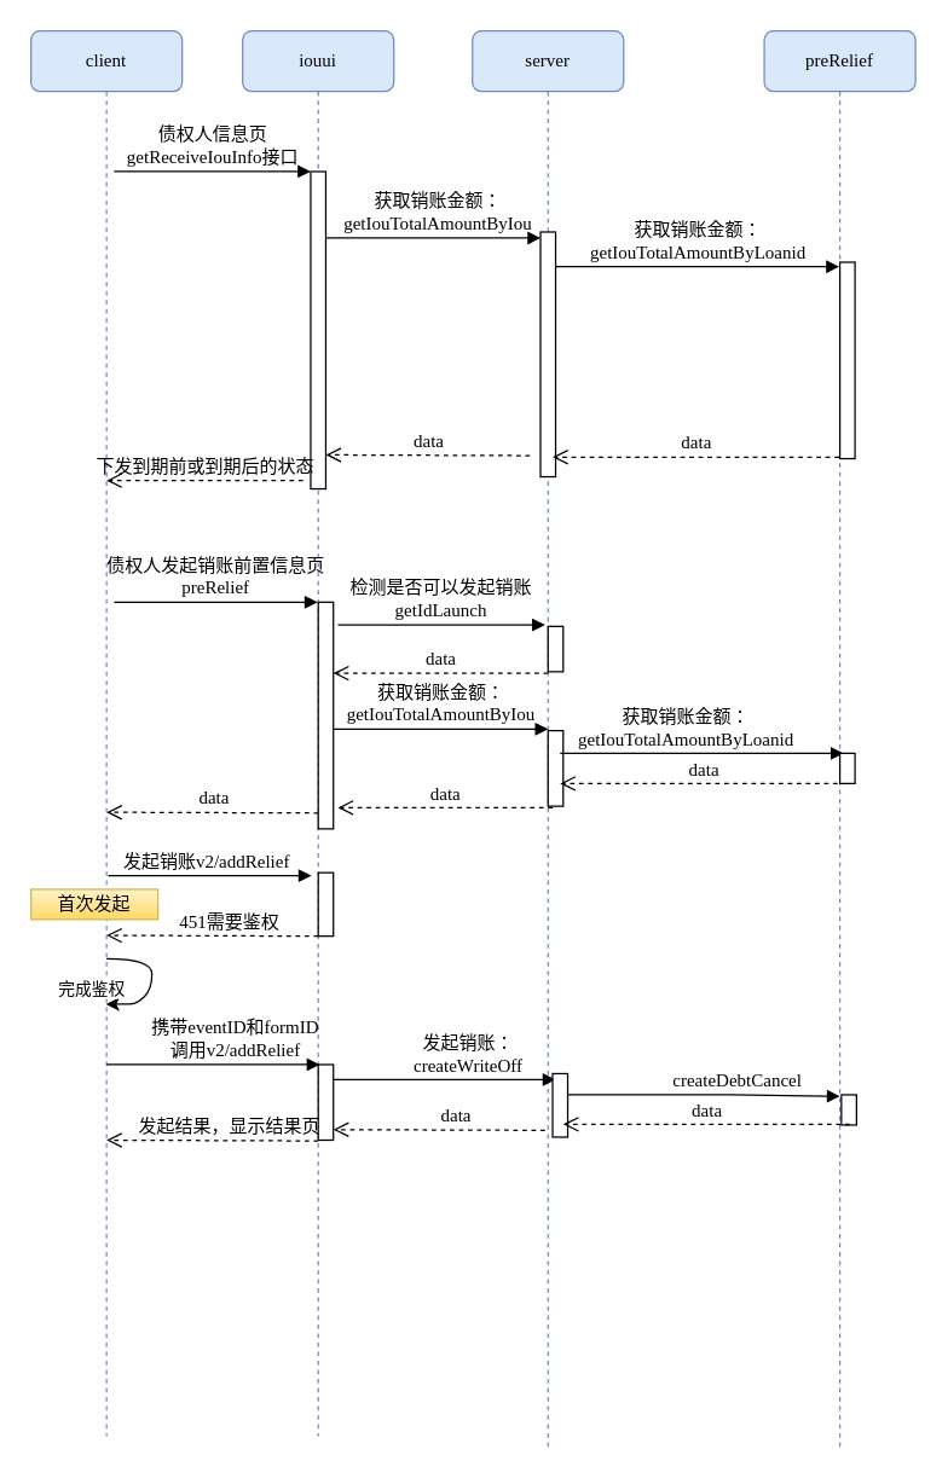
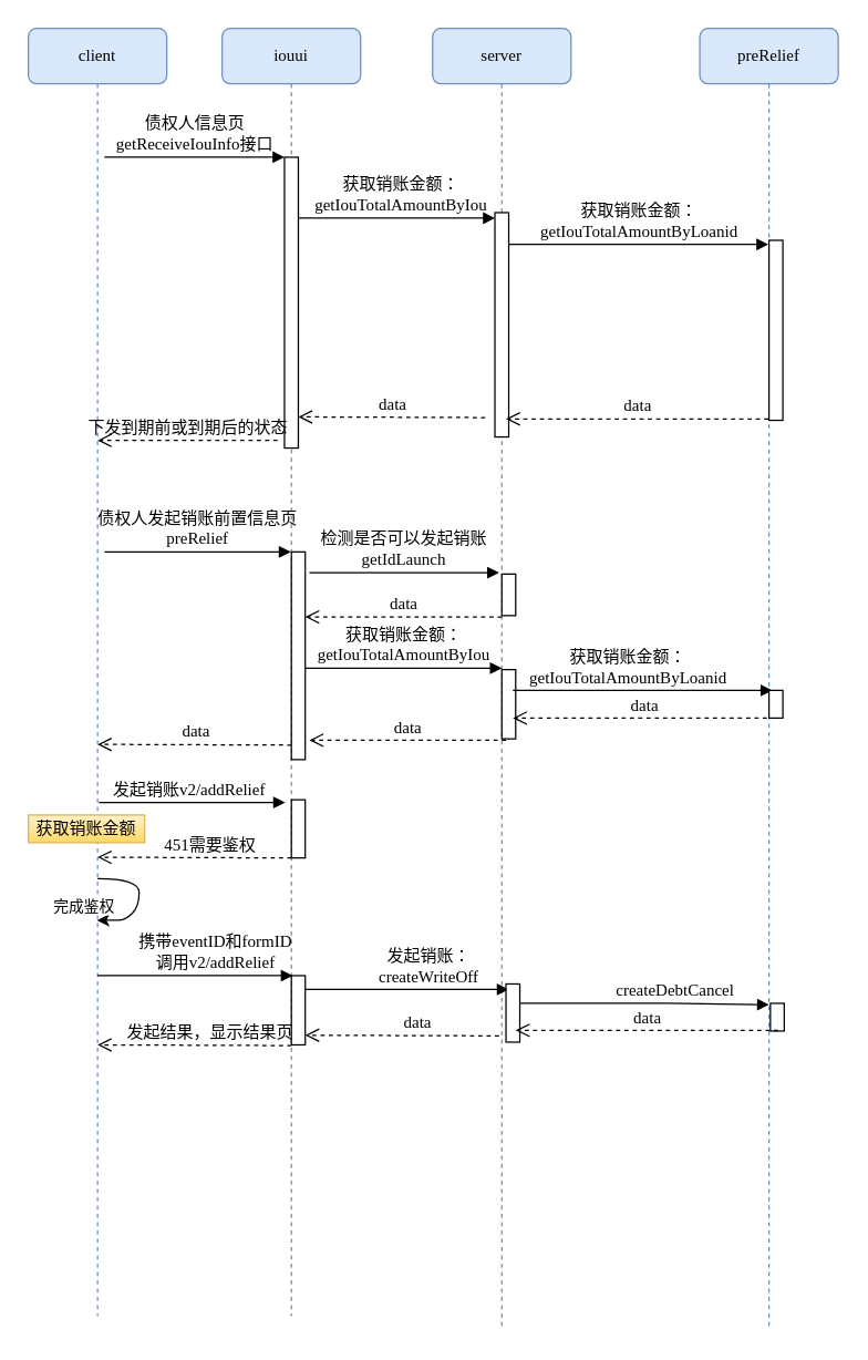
- <mxCell id="39" value="首次发起" style="rounded=0;whiteSpace=wrap;html=1;gradientColor=#ffd966;fillColor=#fff2cc;strokeColor=#d6b656;" vertex="1" parent="1"><mxGeometry x="20" y="588" width="84" height="20" as="geometry" /></mxCell>
+ <mxCell id="39" value="获取销账金额" style="rounded=0;whiteSpace=wrap;html=1;gradientColor=#ffd966;fillColor=#fff2cc;strokeColor=#d6b656;" vertex="1" parent="1"><mxGeometry x="20" y="588" width="84" height="20" as="geometry" /></mxCell>
